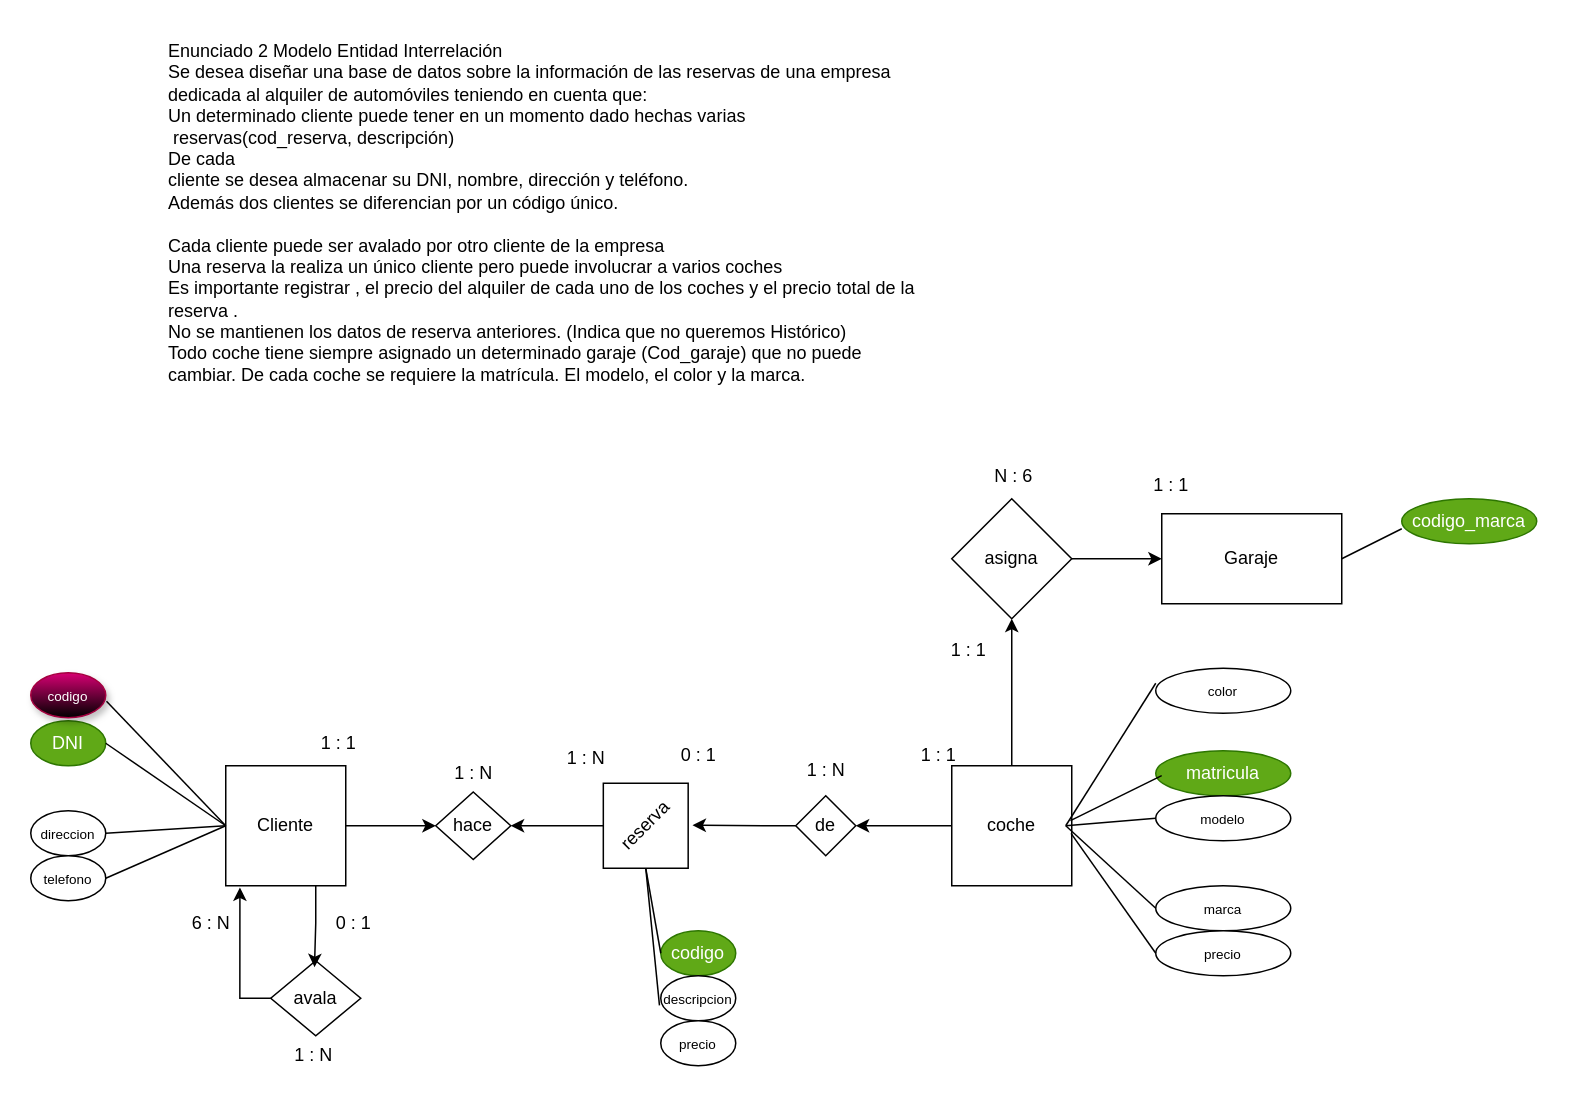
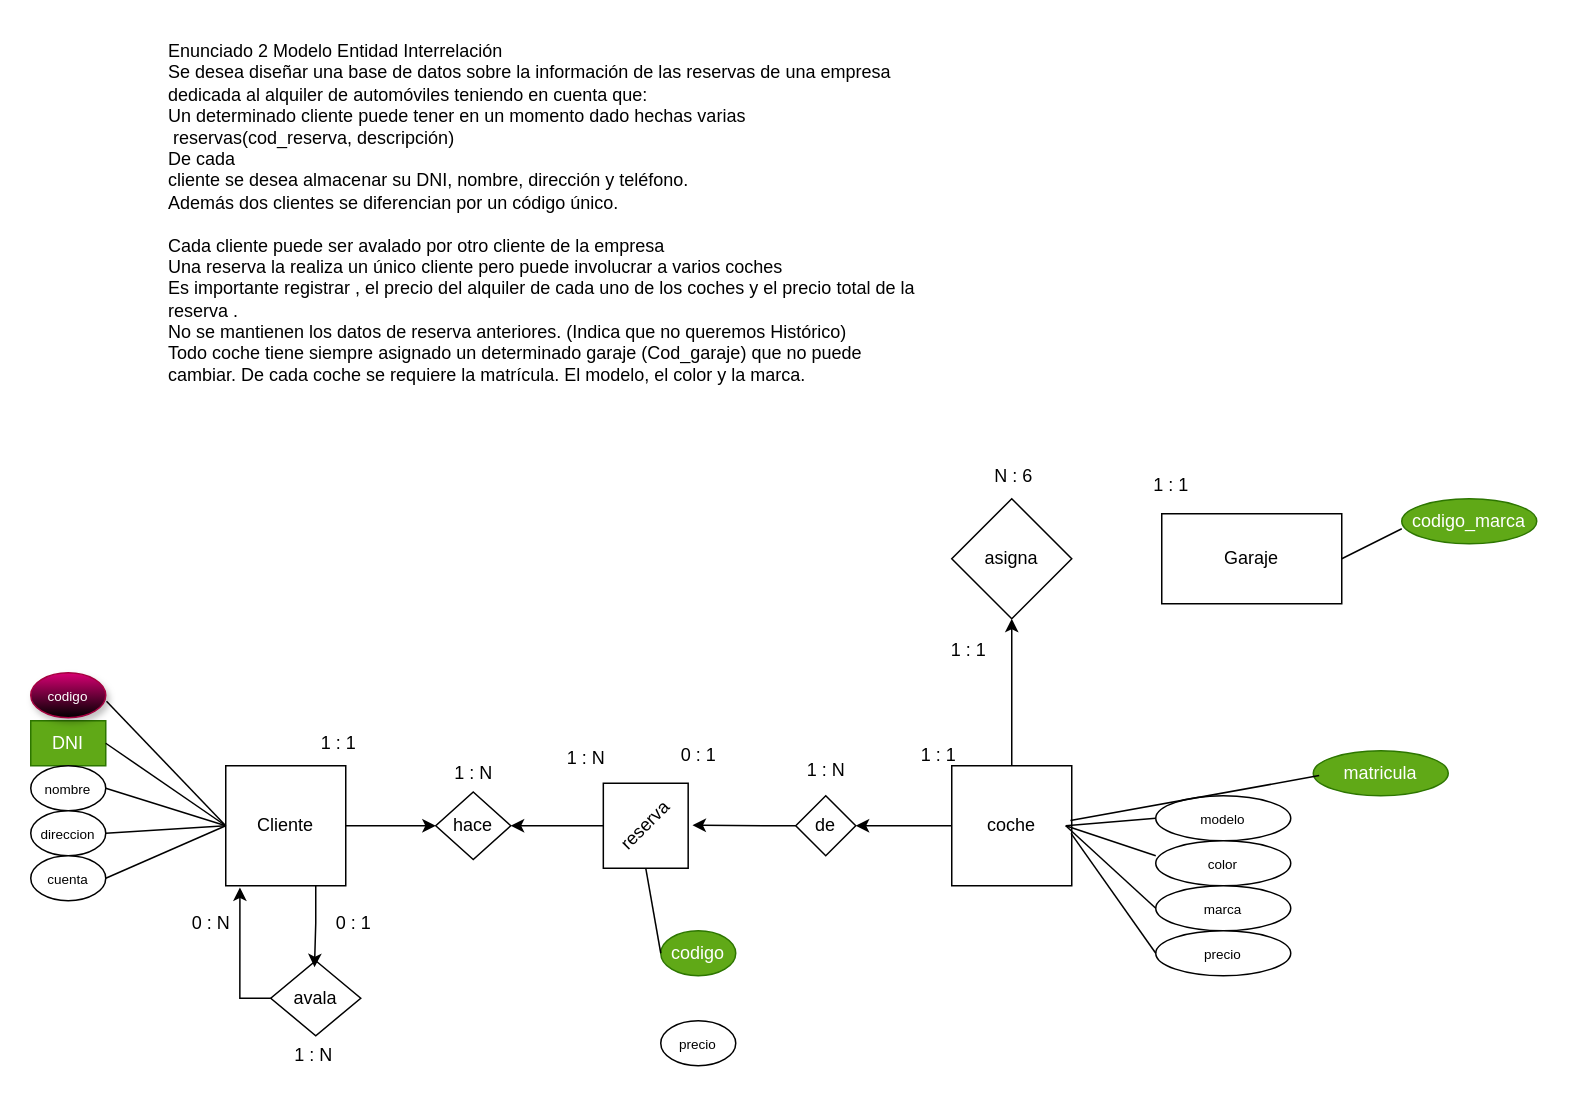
- <mxCell id="37" value="" style="edgeStyle=orthogonalEdgeStyle;rounded=0;orthogonalLoop=1;jettySize=auto;html=1;" edge="1" parent="1" source="38" target="39"><mxGeometry relative="1" as="geometry" /></mxCell>
- <mxCell id="25" value="&lt;font style=&quot;font-size: 9px;&quot;&gt;color&lt;/font&gt;" style="ellipse;whiteSpace=wrap;html=1;" vertex="1" parent="1"><mxGeometry x="770" y="445" width="90" height="30" as="geometry" /></mxCell>
+ <mxCell id="25" value="&lt;font style=&quot;font-size: 9px;&quot;&gt;color&lt;/font&gt;" style="ellipse;whiteSpace=wrap;html=1;" vertex="1" parent="1"><mxGeometry x="770" y="560" width="90" height="30" as="geometry" /></mxCell>
- <mxCell id="9" value="DNI" style="ellipse;whiteSpace=wrap;html=1;fillColor=#60a917;fontColor=#ffffff;strokeColor=#2D7600;" vertex="1" parent="1"><mxGeometry x="20" y="480" width="50" height="30" as="geometry" /></mxCell>
+ <mxCell id="9" value="DNI" style="whiteSpace=wrap;html=1;fillColor=#60a917;fontColor=#ffffff;strokeColor=#2D7600;rounded=0;" vertex="1" parent="1"><mxGeometry x="20" y="480" width="50" height="30" as="geometry" /></mxCell>
- <mxCell id="23" value="matricula" style="ellipse;whiteSpace=wrap;html=1;fillColor=#60a917;fontColor=#ffffff;strokeColor=#2D7600;" vertex="1" parent="1"><mxGeometry x="770" y="500" width="90" height="30" as="geometry" /></mxCell>
+ <mxCell id="23" value="matricula" style="ellipse;whiteSpace=wrap;html=1;fillColor=#60a917;fontColor=#ffffff;strokeColor=#2D7600;" vertex="1" parent="1"><mxGeometry x="875" y="500" width="90" height="30" as="geometry" /></mxCell>
+ <mxCell id="10" value="&lt;font style=&quot;font-size: 9px;&quot;&gt;nombre&lt;/font&gt;" style="ellipse;whiteSpace=wrap;html=1;" vertex="1" parent="1"><mxGeometry x="20" y="510" width="50" height="30" as="geometry" /></mxCell>
+ <mxCell id="14" value="" style="endArrow=none;html=1;rounded=0;entryX=0;entryY=0.5;entryDx=0;entryDy=0;exitX=1;exitY=0.5;exitDx=0;exitDy=0;" edge="1" parent="1" source="10" target="4"><mxGeometry width="50" height="50" relative="1" as="geometry"><mxPoint x="70" y="525" as="sourcePoint" /><mxPoint x="150" y="590" as="targetPoint" /></mxGeometry></mxCell>
- <mxCell id="12" value="&lt;font style=&quot;font-size: 9px;&quot;&gt;telefono&lt;/font&gt;" style="ellipse;whiteSpace=wrap;html=1;" vertex="1" parent="1"><mxGeometry x="20" y="570" width="50" height="30" as="geometry" /></mxCell>
+ <mxCell id="12" value="&lt;font style=&quot;font-size: 9px;&quot;&gt;cuenta&lt;/font&gt;" style="ellipse;whiteSpace=wrap;html=1;" vertex="1" parent="1"><mxGeometry x="20" y="570" width="50" height="30" as="geometry" /></mxCell>
- <mxCell id="35" value="6 : N" style="text;html=1;align=center;verticalAlign=middle;resizable=0;points=[];autosize=1;strokeColor=none;fillColor=none;" vertex="1" parent="1"><mxGeometry x="115" y="600" width="50" height="30" as="geometry" /></mxCell>
+ <mxCell id="35" value="0 : N" style="text;html=1;align=center;verticalAlign=middle;resizable=0;points=[];autosize=1;strokeColor=none;fillColor=none;" vertex="1" parent="1"><mxGeometry x="115" y="600" width="50" height="30" as="geometry" /></mxCell>
- <mxCell id="8" value="" style="endArrow=none;html=1;rounded=0;entryX=-0.017;entryY=0.657;entryDx=0;entryDy=0;entryPerimeter=0;exitX=0;exitY=1;exitDx=0;exitDy=0;" edge="1" parent="1" source="18" target="7"><mxGeometry width="50" height="50" relative="1" as="geometry"><mxPoint x="440" y="590" as="sourcePoint" /><mxPoint x="486" y="680" as="targetPoint" /></mxGeometry></mxCell>
- <mxCell id="7" value="&lt;font style=&quot;font-size: 9px;&quot;&gt;descripcion&lt;/font&gt;" style="ellipse;whiteSpace=wrap;html=1;" vertex="1" parent="1"><mxGeometry x="440" y="650" width="50" height="30" as="geometry" /></mxCell>
